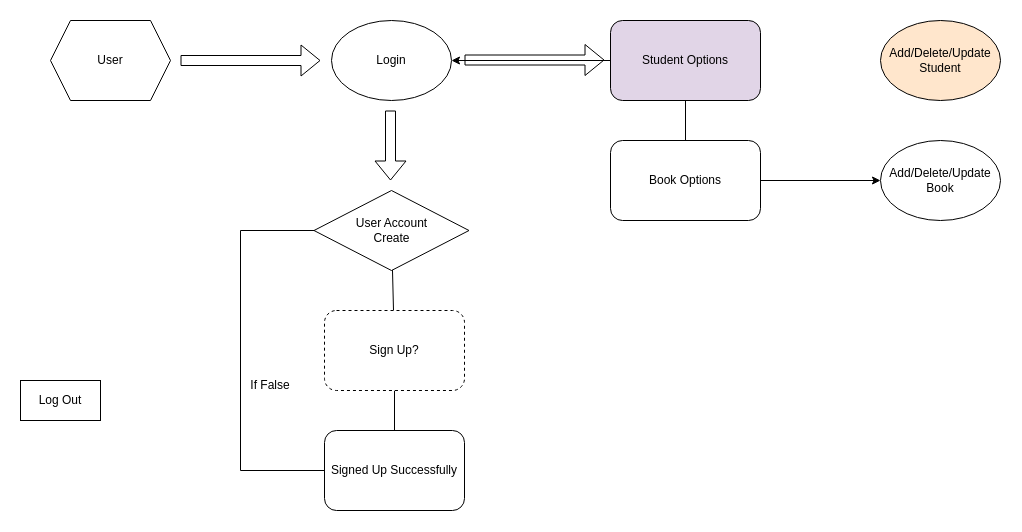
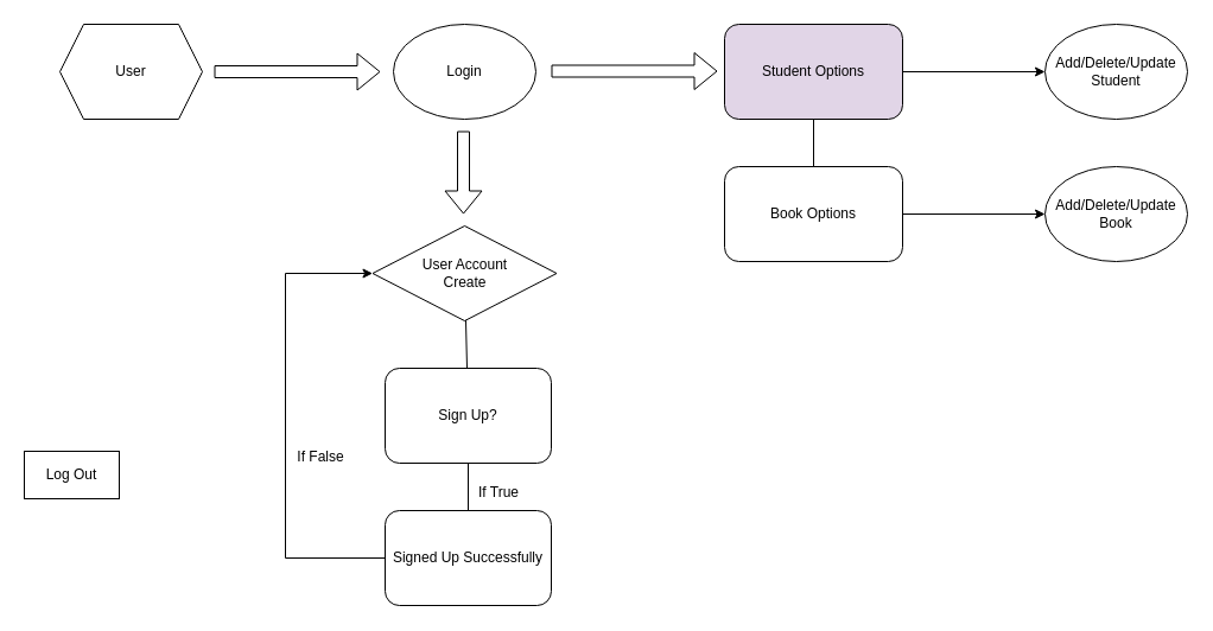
- <mxCell id="7" style="edgeStyle=orthogonalEdgeStyle;rounded=0;orthogonalLoop=1;jettySize=auto;html=1;endArrow=classic;endFill=1;" edge="1" parent="1" source="8" target="3"><mxGeometry relative="1" as="geometry" /></mxCell>
+ <mxCell id="7" style="edgeStyle=orthogonalEdgeStyle;rounded=0;orthogonalLoop=1;jettySize=auto;html=1;entryX=0;entryY=0.5;entryDx=0;entryDy=0;endArrow=classic;endFill=1;" edge="1" parent="1" source="8" target="19"><mxGeometry relative="1" as="geometry" /></mxCell>
- <mxCell id="19" value="Add/Delete/Update Student" style="ellipse;whiteSpace=wrap;html=1;fillColor=#ffe6cc;" vertex="1" parent="1"><mxGeometry x="880" y="20" width="120" height="80" as="geometry" /></mxCell>
+ <mxCell id="19" value="Add/Delete/Update Student" style="ellipse;whiteSpace=wrap;html=1;" vertex="1" parent="1"><mxGeometry x="880" y="20" width="120" height="80" as="geometry" /></mxCell>
- <mxCell id="12" style="edgeStyle=orthogonalEdgeStyle;rounded=0;orthogonalLoop=1;jettySize=auto;html=1;endArrow=none;endFill=1;exitX=0;exitY=0.5;exitDx=0;exitDy=0;entryX=0;entryY=0.5;entryDx=0;entryDy=0;" edge="1" parent="1" source="13" target="5"><mxGeometry relative="1" as="geometry"><mxPoint x="320" y="470" as="sourcePoint" /><mxPoint x="310" y="230" as="targetPoint" /><Array as="points"><mxPoint x="240" y="470" /><mxPoint x="240" y="230" /></Array></mxGeometry></mxCell>
+ <mxCell id="12" style="edgeStyle=orthogonalEdgeStyle;rounded=0;orthogonalLoop=1;jettySize=auto;html=1;endArrow=classic;endFill=1;exitX=0;exitY=0.5;exitDx=0;exitDy=0;entryX=0;entryY=0.5;entryDx=0;entryDy=0;" edge="1" parent="1" source="13" target="5"><mxGeometry relative="1" as="geometry"><mxPoint x="320" y="470" as="sourcePoint" /><mxPoint x="310" y="230" as="targetPoint" /><Array as="points"><mxPoint x="240" y="470" /><mxPoint x="240" y="230" /></Array></mxGeometry></mxCell>
- <mxCell id="11" value="Sign Up?" style="rounded=1;whiteSpace=wrap;html=1;dashed=1;" vertex="1" parent="1"><mxGeometry x="324" y="310" width="140" height="80" as="geometry" /></mxCell>
+ <mxCell id="11" value="Sign Up?" style="rounded=1;whiteSpace=wrap;html=1;" vertex="1" parent="1"><mxGeometry x="324" y="310" width="140" height="80" as="geometry" /></mxCell>
+ <mxCell id="15" value="If True" style="text;html=1;strokeColor=none;fillColor=none;align=center;verticalAlign=middle;whiteSpace=wrap;rounded=0;" vertex="1" parent="1"><mxGeometry x="390" y="400" width="60" height="30" as="geometry" /></mxCell>
